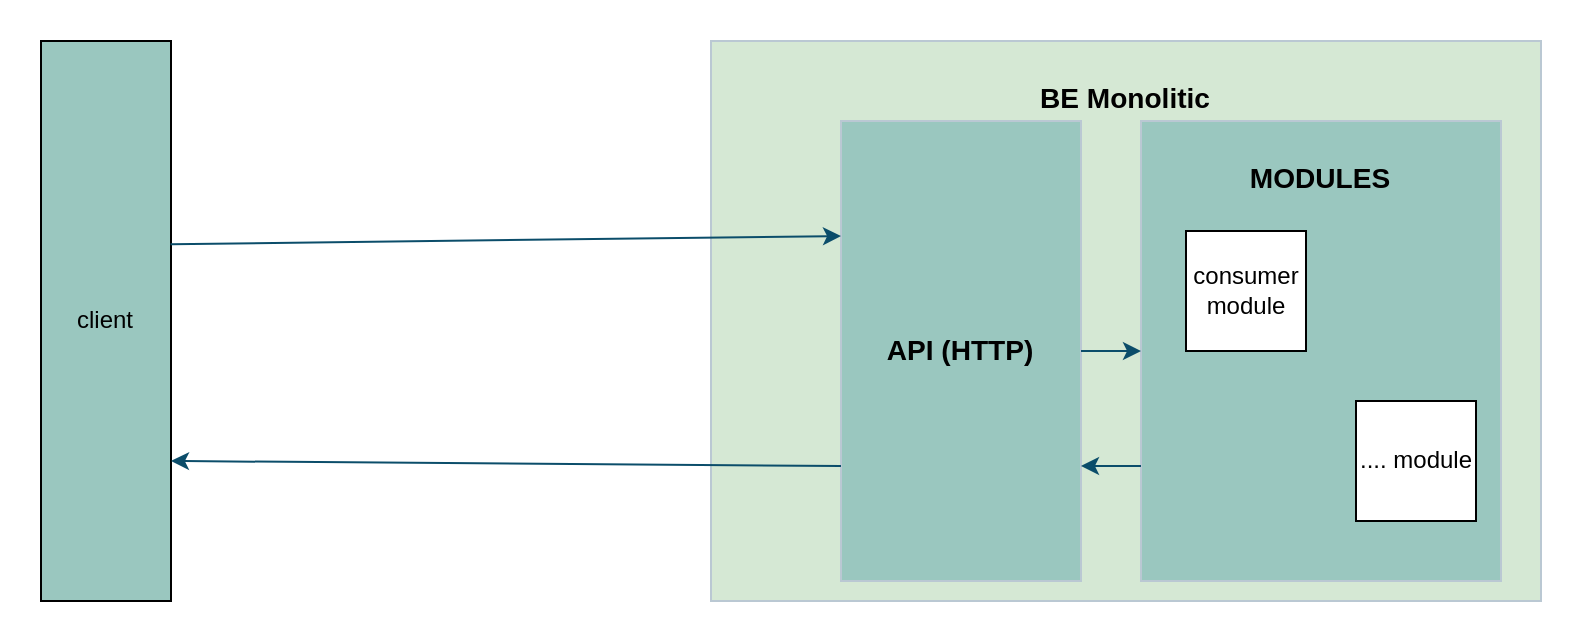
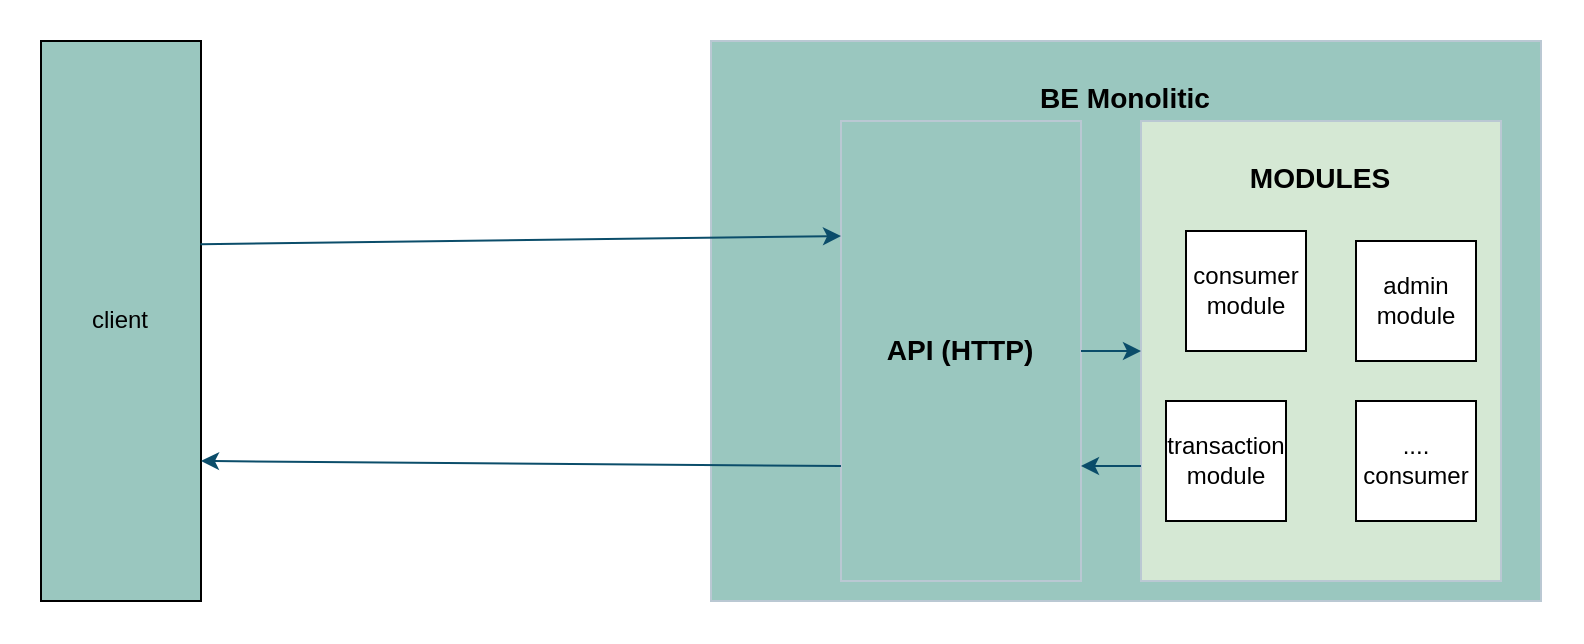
+ <mxCell id="9" value="admin module" style="whiteSpace=wrap;html=1;aspect=fixed;" vertex="1" parent="1"><mxGeometry x="677.5" y="120" width="60" height="60" as="geometry" /></mxCell>
- <mxCell id="2" value="client" style="rounded=0;whiteSpace=wrap;html=1;fillColor=#9AC7BF;" vertex="1" parent="1"><mxGeometry x="20" y="20" width="65" height="280" as="geometry" /></mxCell>
+ <mxCell id="2" value="client" style="rounded=0;whiteSpace=wrap;html=1;fillColor=#9AC7BF;" vertex="1" parent="1"><mxGeometry x="20" y="20" width="80" height="280" as="geometry" /></mxCell>
- <mxCell id="3" value="&lt;h3&gt;&lt;font color=&quot;#000000&quot;&gt;BE Monolitic&lt;/font&gt;&lt;/h3&gt;" style="rounded=0;whiteSpace=wrap;html=1;strokeColor=#BAC8D3;fontColor=#EEEEEE;fillColor=#D5E8D4;verticalAlign=top;" vertex="1" parent="1"><mxGeometry x="355" y="20" width="415" height="280" as="geometry" /></mxCell>
+ <mxCell id="3" value="&lt;h3&gt;&lt;font color=&quot;#000000&quot;&gt;BE Monolitic&lt;/font&gt;&lt;/h3&gt;" style="rounded=0;whiteSpace=wrap;html=1;strokeColor=#BAC8D3;fontColor=#EEEEEE;fillColor=#9ac7bf;verticalAlign=top;" vertex="1" parent="1"><mxGeometry x="355" y="20" width="415" height="280" as="geometry" /></mxCell>
- <mxCell id="5" value="&lt;h3&gt;&lt;font color=&quot;#000000&quot;&gt;MODULES&lt;/font&gt;&lt;/h3&gt;" style="rounded=0;whiteSpace=wrap;html=1;strokeColor=#BAC8D3;fontColor=#EEEEEE;fillColor=#9AC7BF;verticalAlign=top;" vertex="1" parent="1"><mxGeometry x="570" y="60" width="180" height="230" as="geometry" /></mxCell>
+ <mxCell id="5" value="&lt;h3&gt;&lt;font color=&quot;#000000&quot;&gt;MODULES&lt;/font&gt;&lt;/h3&gt;" style="rounded=0;whiteSpace=wrap;html=1;strokeColor=#BAC8D3;fontColor=#EEEEEE;fillColor=#d5e8d4;verticalAlign=top;" vertex="1" parent="1"><mxGeometry x="570" y="60" width="180" height="230" as="geometry" /></mxCell>
+ <mxCell id="6" value="transaction module" style="whiteSpace=wrap;html=1;aspect=fixed;" vertex="1" parent="1"><mxGeometry x="582.5" y="200" width="60" height="60" as="geometry" /></mxCell>
- <mxCell id="7" value=".... module" style="whiteSpace=wrap;html=1;aspect=fixed;" vertex="1" parent="1"><mxGeometry x="677.5" y="200" width="60" height="60" as="geometry" /></mxCell>
+ <mxCell id="7" value=".... consumer" style="whiteSpace=wrap;html=1;aspect=fixed;" vertex="1" parent="1"><mxGeometry x="677.5" y="200" width="60" height="60" as="geometry" /></mxCell>
